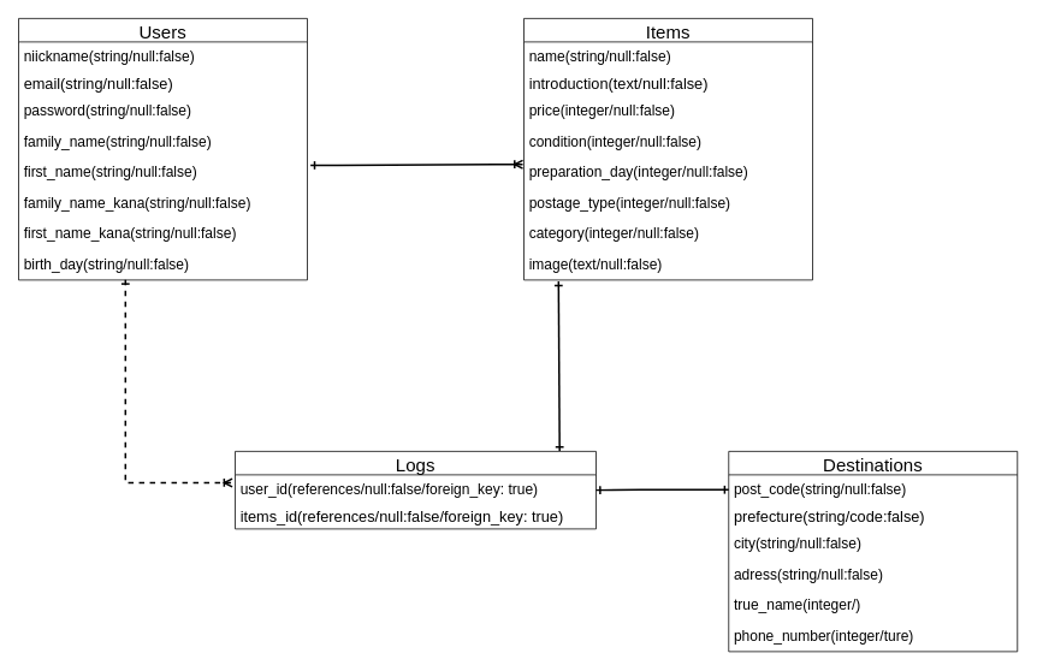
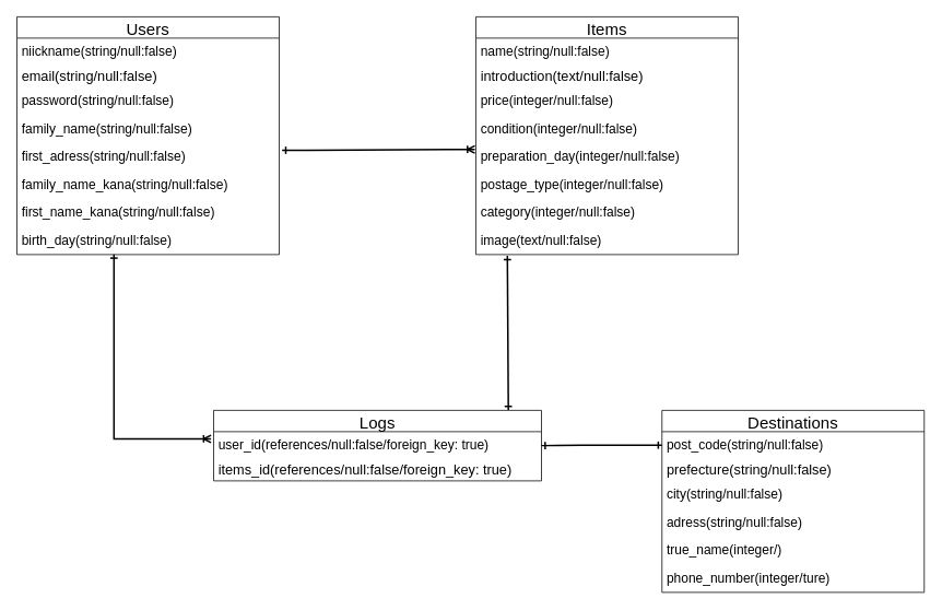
- <mxCell id="7" value="first_name(string/null:false)&#10;" style="text;strokeColor=none;fillColor=none;spacingLeft=4;spacingRight=4;overflow=hidden;rotatable=0;points=[[0,0.5],[1,0.5]];portConstraint=eastwest;fontSize=16;" vertex="1" parent="2"><mxGeometry y="154" width="320" height="34" as="geometry" /></mxCell>
+ <mxCell id="7" value="first_adress(string/null:false)&#10;" style="text;strokeColor=none;fillColor=none;spacingLeft=4;spacingRight=4;overflow=hidden;rotatable=0;points=[[0,0.5],[1,0.5]];portConstraint=eastwest;fontSize=16;" vertex="1" parent="2"><mxGeometry y="154" width="320" height="34" as="geometry" /></mxCell>
- <mxCell id="32" value="" style="edgeStyle=orthogonalEdgeStyle;fontSize=12;html=1;endArrow=ERoneToMany;rounded=0;strokeWidth=2;jumpSize=12;startArrow=ERone;startFill=0;entryX=-0.008;entryY=0.293;entryDx=0;entryDy=0;entryPerimeter=0;exitX=0.37;exitY=0.994;exitDx=0;exitDy=0;exitPerimeter=0;dashed=1;" edge="1" parent="1" source="10" target="21"><mxGeometry width="100" height="100" relative="1" as="geometry"><mxPoint x="140" y="320" as="sourcePoint" /><mxPoint x="520" y="250" as="targetPoint" /></mxGeometry></mxCell>
+ <mxCell id="32" value="" style="edgeStyle=orthogonalEdgeStyle;fontSize=12;html=1;endArrow=ERoneToMany;rounded=0;strokeWidth=2;jumpSize=12;startArrow=ERone;startFill=0;entryX=-0.008;entryY=0.293;entryDx=0;entryDy=0;entryPerimeter=0;exitX=0.37;exitY=0.994;exitDx=0;exitDy=0;exitPerimeter=0;" edge="1" parent="1" source="10" target="21"><mxGeometry width="100" height="100" relative="1" as="geometry"><mxPoint x="140" y="320" as="sourcePoint" /><mxPoint x="520" y="250" as="targetPoint" /></mxGeometry></mxCell>
- <mxCell id="26" value="prefecture(string/code:false)" style="text;strokeColor=none;fillColor=none;spacingLeft=4;spacingRight=4;overflow=hidden;rotatable=0;points=[[0,0.5],[1,0.5]];portConstraint=eastwest;fontSize=17;" vertex="1" parent="24"><mxGeometry y="56" width="320" height="30" as="geometry" /></mxCell>
+ <mxCell id="26" value="prefecture(string/null:false)" style="text;strokeColor=none;fillColor=none;spacingLeft=4;spacingRight=4;overflow=hidden;rotatable=0;points=[[0,0.5],[1,0.5]];portConstraint=eastwest;fontSize=17;" vertex="1" parent="24"><mxGeometry y="56" width="320" height="30" as="geometry" /></mxCell>
